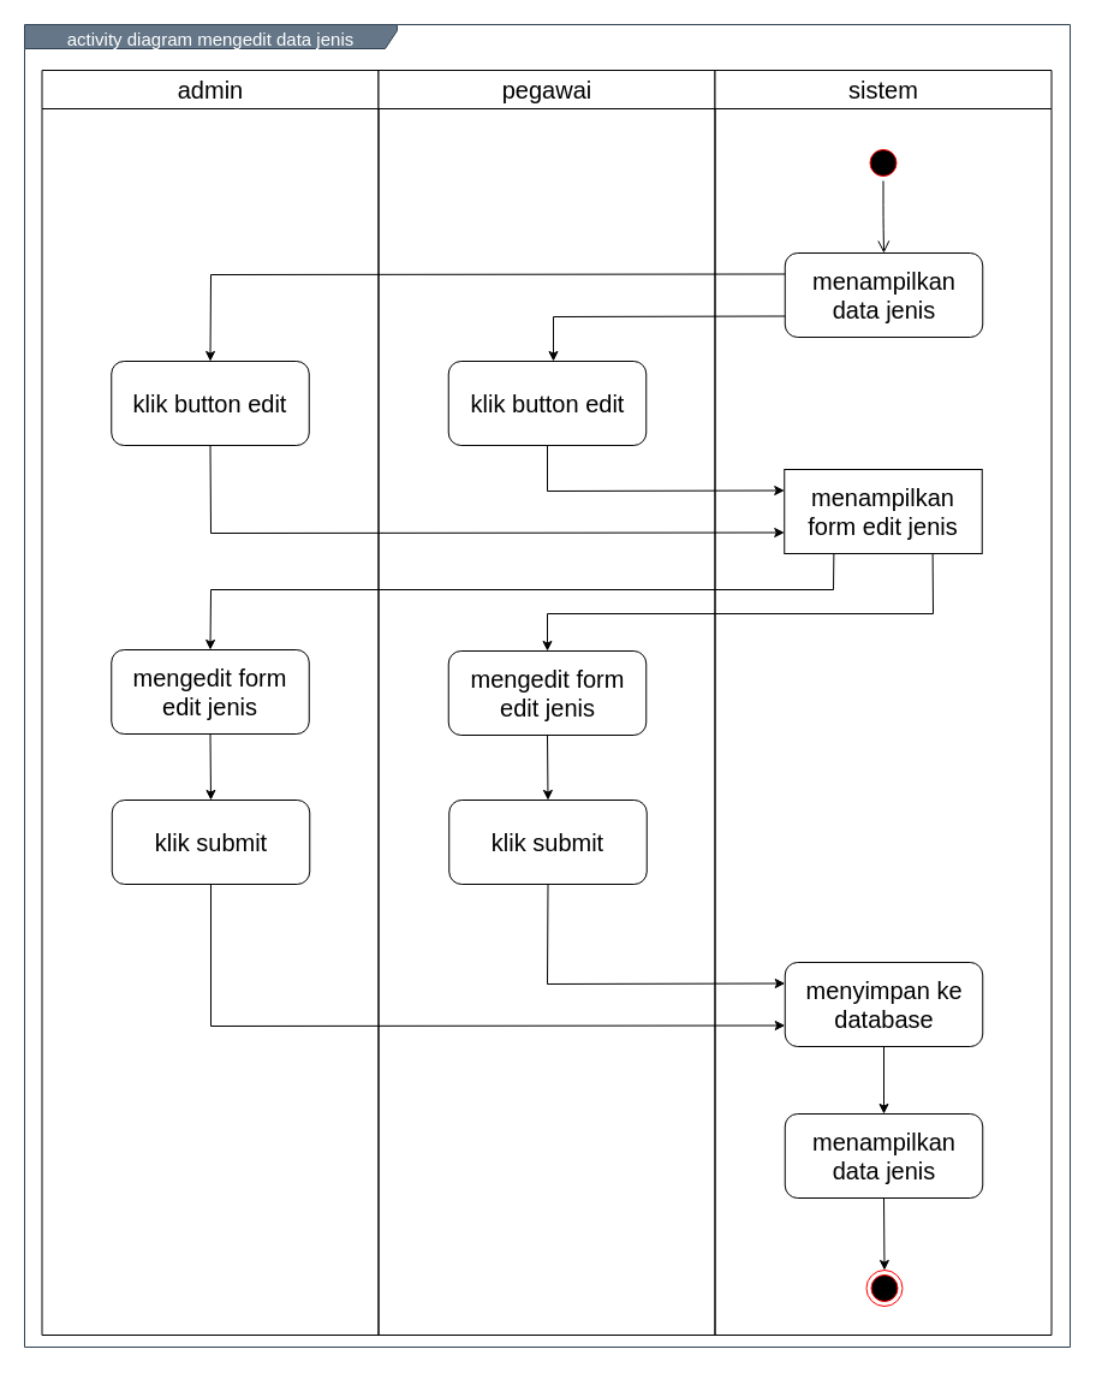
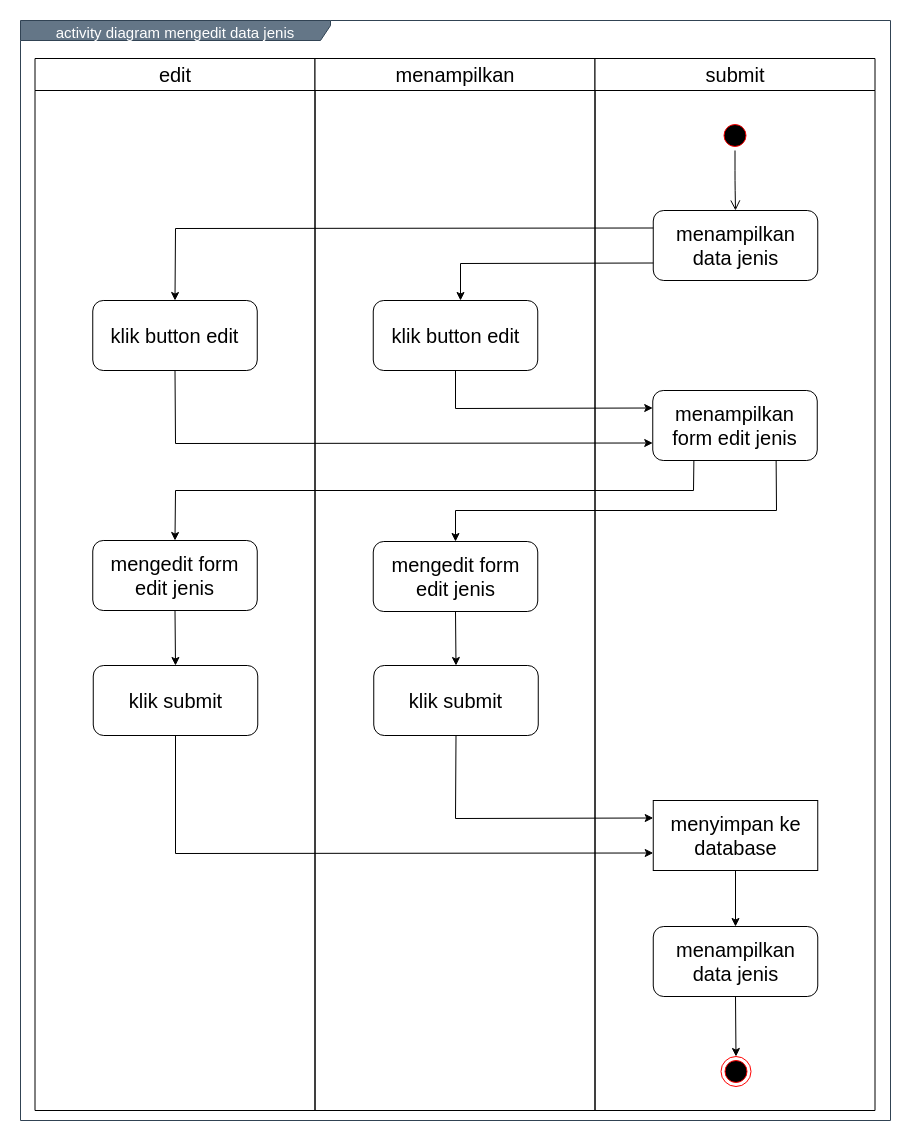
- <mxCell id="3" value="admin" style="swimlane;whiteSpace=wrap;fontSize=20;fontStyle=0;startSize=32;" vertex="1" parent="1"><mxGeometry x="34.5" y="58" width="280" height="1052" as="geometry" /></mxCell>
+ <mxCell id="3" value="edit" style="swimlane;whiteSpace=wrap;fontSize=20;fontStyle=0;startSize=32;" vertex="1" parent="1"><mxGeometry x="34.5" y="58" width="280" height="1052" as="geometry" /></mxCell>
- <mxCell id="6" value="pegawai" style="swimlane;whiteSpace=wrap;fontSize=20;fontStyle=0;startSize=32;" vertex="1" parent="1"><mxGeometry x="314.5" y="58" width="280" height="1052" as="geometry" /></mxCell>
+ <mxCell id="6" value="menampilkan" style="swimlane;whiteSpace=wrap;fontSize=20;fontStyle=0;startSize=32;" vertex="1" parent="1"><mxGeometry x="314.5" y="58" width="280" height="1052" as="geometry" /></mxCell>
- <mxCell id="8" value="sistem" style="swimlane;whiteSpace=wrap;fontSize=20;fontStyle=0;startSize=32;" vertex="1" parent="1"><mxGeometry x="594.5" y="58" width="280" height="1052" as="geometry" /></mxCell>
+ <mxCell id="8" value="submit" style="swimlane;whiteSpace=wrap;fontSize=20;fontStyle=0;startSize=32;" vertex="1" parent="1"><mxGeometry x="594.5" y="58" width="280" height="1052" as="geometry" /></mxCell>
- <mxCell id="20" value="menampilkan form edit jenis" style="whiteSpace=wrap;html=1;fontSize=20;align=center;rounded=0;" vertex="1" parent="1"><mxGeometry x="652.25" y="390" width="164.5" height="70" as="geometry" /></mxCell>
+ <mxCell id="20" value="menampilkan form edit jenis" style="rounded=1;whiteSpace=wrap;html=1;fontSize=20;align=center;" vertex="1" parent="1"><mxGeometry x="652.25" y="390" width="164.5" height="70" as="geometry" /></mxCell>
- <mxCell id="13" value="menyimpan ke database" style="rounded=1;whiteSpace=wrap;html=1;fontSize=20;align=center;" vertex="1" parent="8"><mxGeometry x="58.25" y="742" width="164.5" height="70" as="geometry" /></mxCell>
+ <mxCell id="13" value="menyimpan ke database" style="whiteSpace=wrap;html=1;fontSize=20;align=center;rounded=0;" vertex="1" parent="8"><mxGeometry x="58.25" y="742" width="164.5" height="70" as="geometry" /></mxCell>
